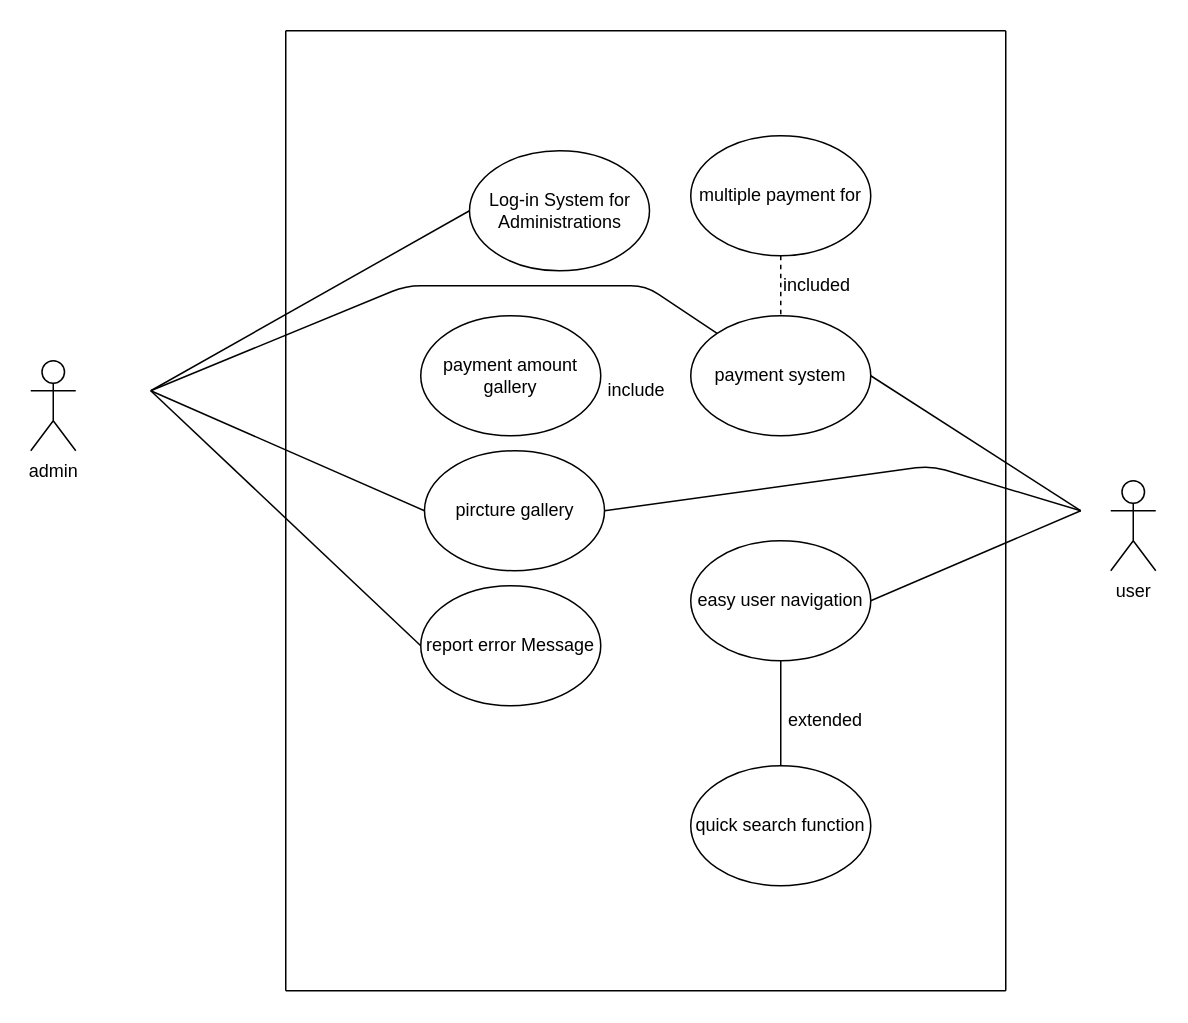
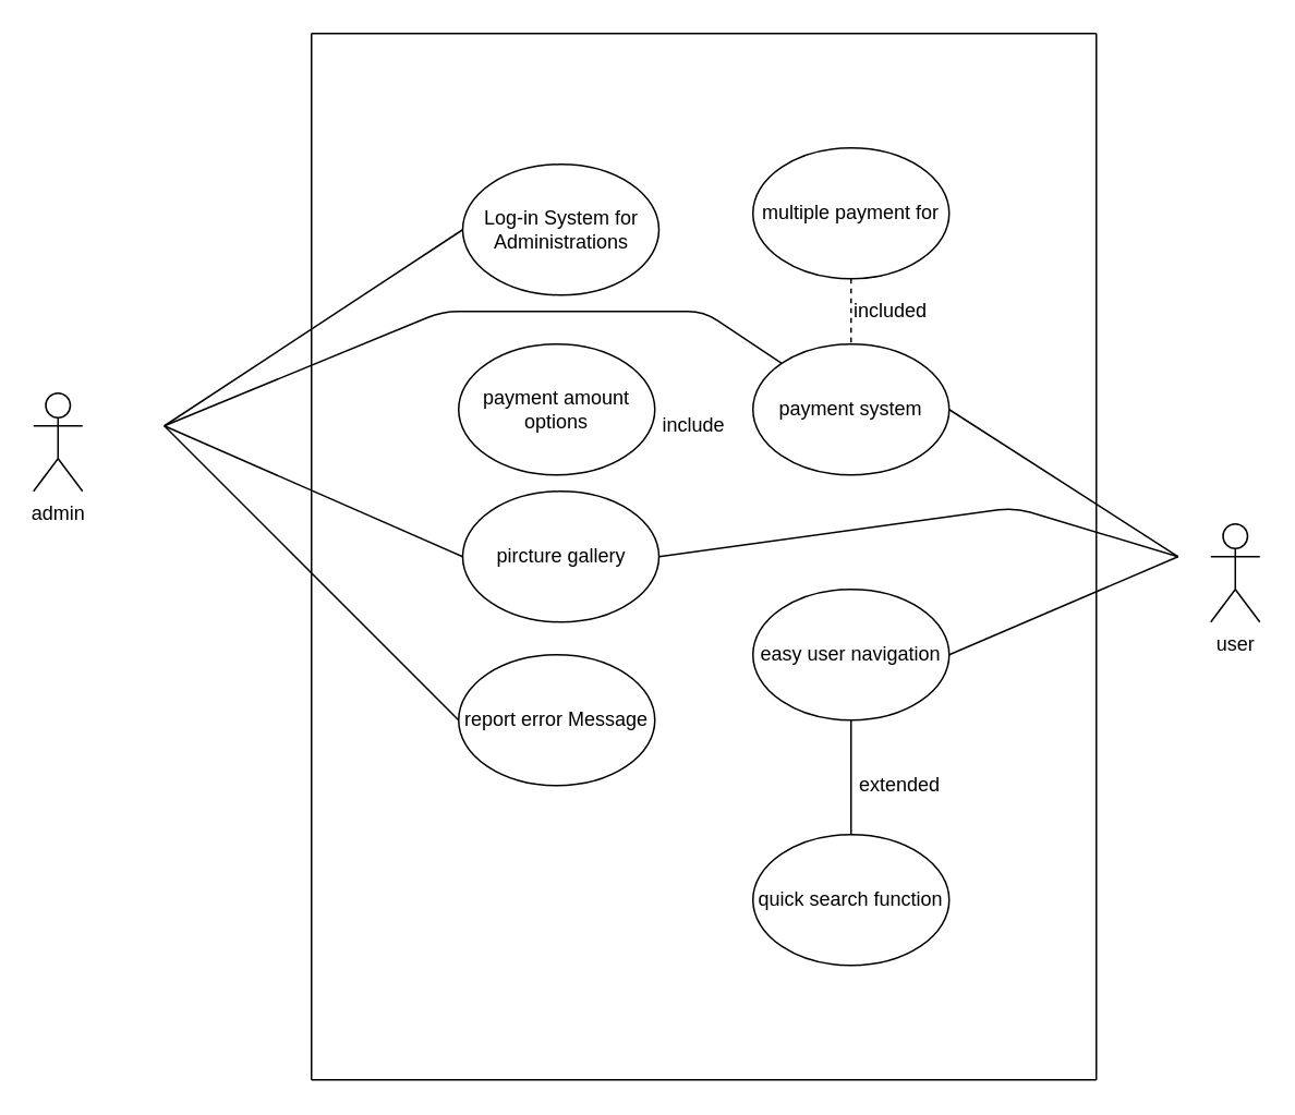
- <mxCell id="4" value="Log-in System for Administrations&lt;br&gt;" style="ellipse;whiteSpace=wrap;html=1;" vertex="1" parent="1"><mxGeometry x="312.5" y="100" width="120" height="80" as="geometry" /></mxCell>
+ <mxCell id="4" value="Log-in System for Administrations&lt;br&gt;" style="ellipse;whiteSpace=wrap;html=1;" vertex="1" parent="1"><mxGeometry x="282.5" y="100" width="120" height="80" as="geometry" /></mxCell>
- <mxCell id="6" value="payment amount gallery&lt;br&gt;" style="ellipse;whiteSpace=wrap;html=1;" vertex="1" parent="1"><mxGeometry x="280" y="210" width="120" height="80" as="geometry" /></mxCell>
+ <mxCell id="6" value="payment amount options&lt;br&gt;" style="ellipse;whiteSpace=wrap;html=1;" vertex="1" parent="1"><mxGeometry x="280" y="210" width="120" height="80" as="geometry" /></mxCell>
- <mxCell id="11" value="report error Message" style="ellipse;whiteSpace=wrap;html=1;" vertex="1" parent="1"><mxGeometry x="280" y="390" width="120" height="80" as="geometry" /></mxCell>
+ <mxCell id="11" value="report error Message" style="ellipse;whiteSpace=wrap;html=1;" vertex="1" parent="1"><mxGeometry x="280" y="400" width="120" height="80" as="geometry" /></mxCell>
